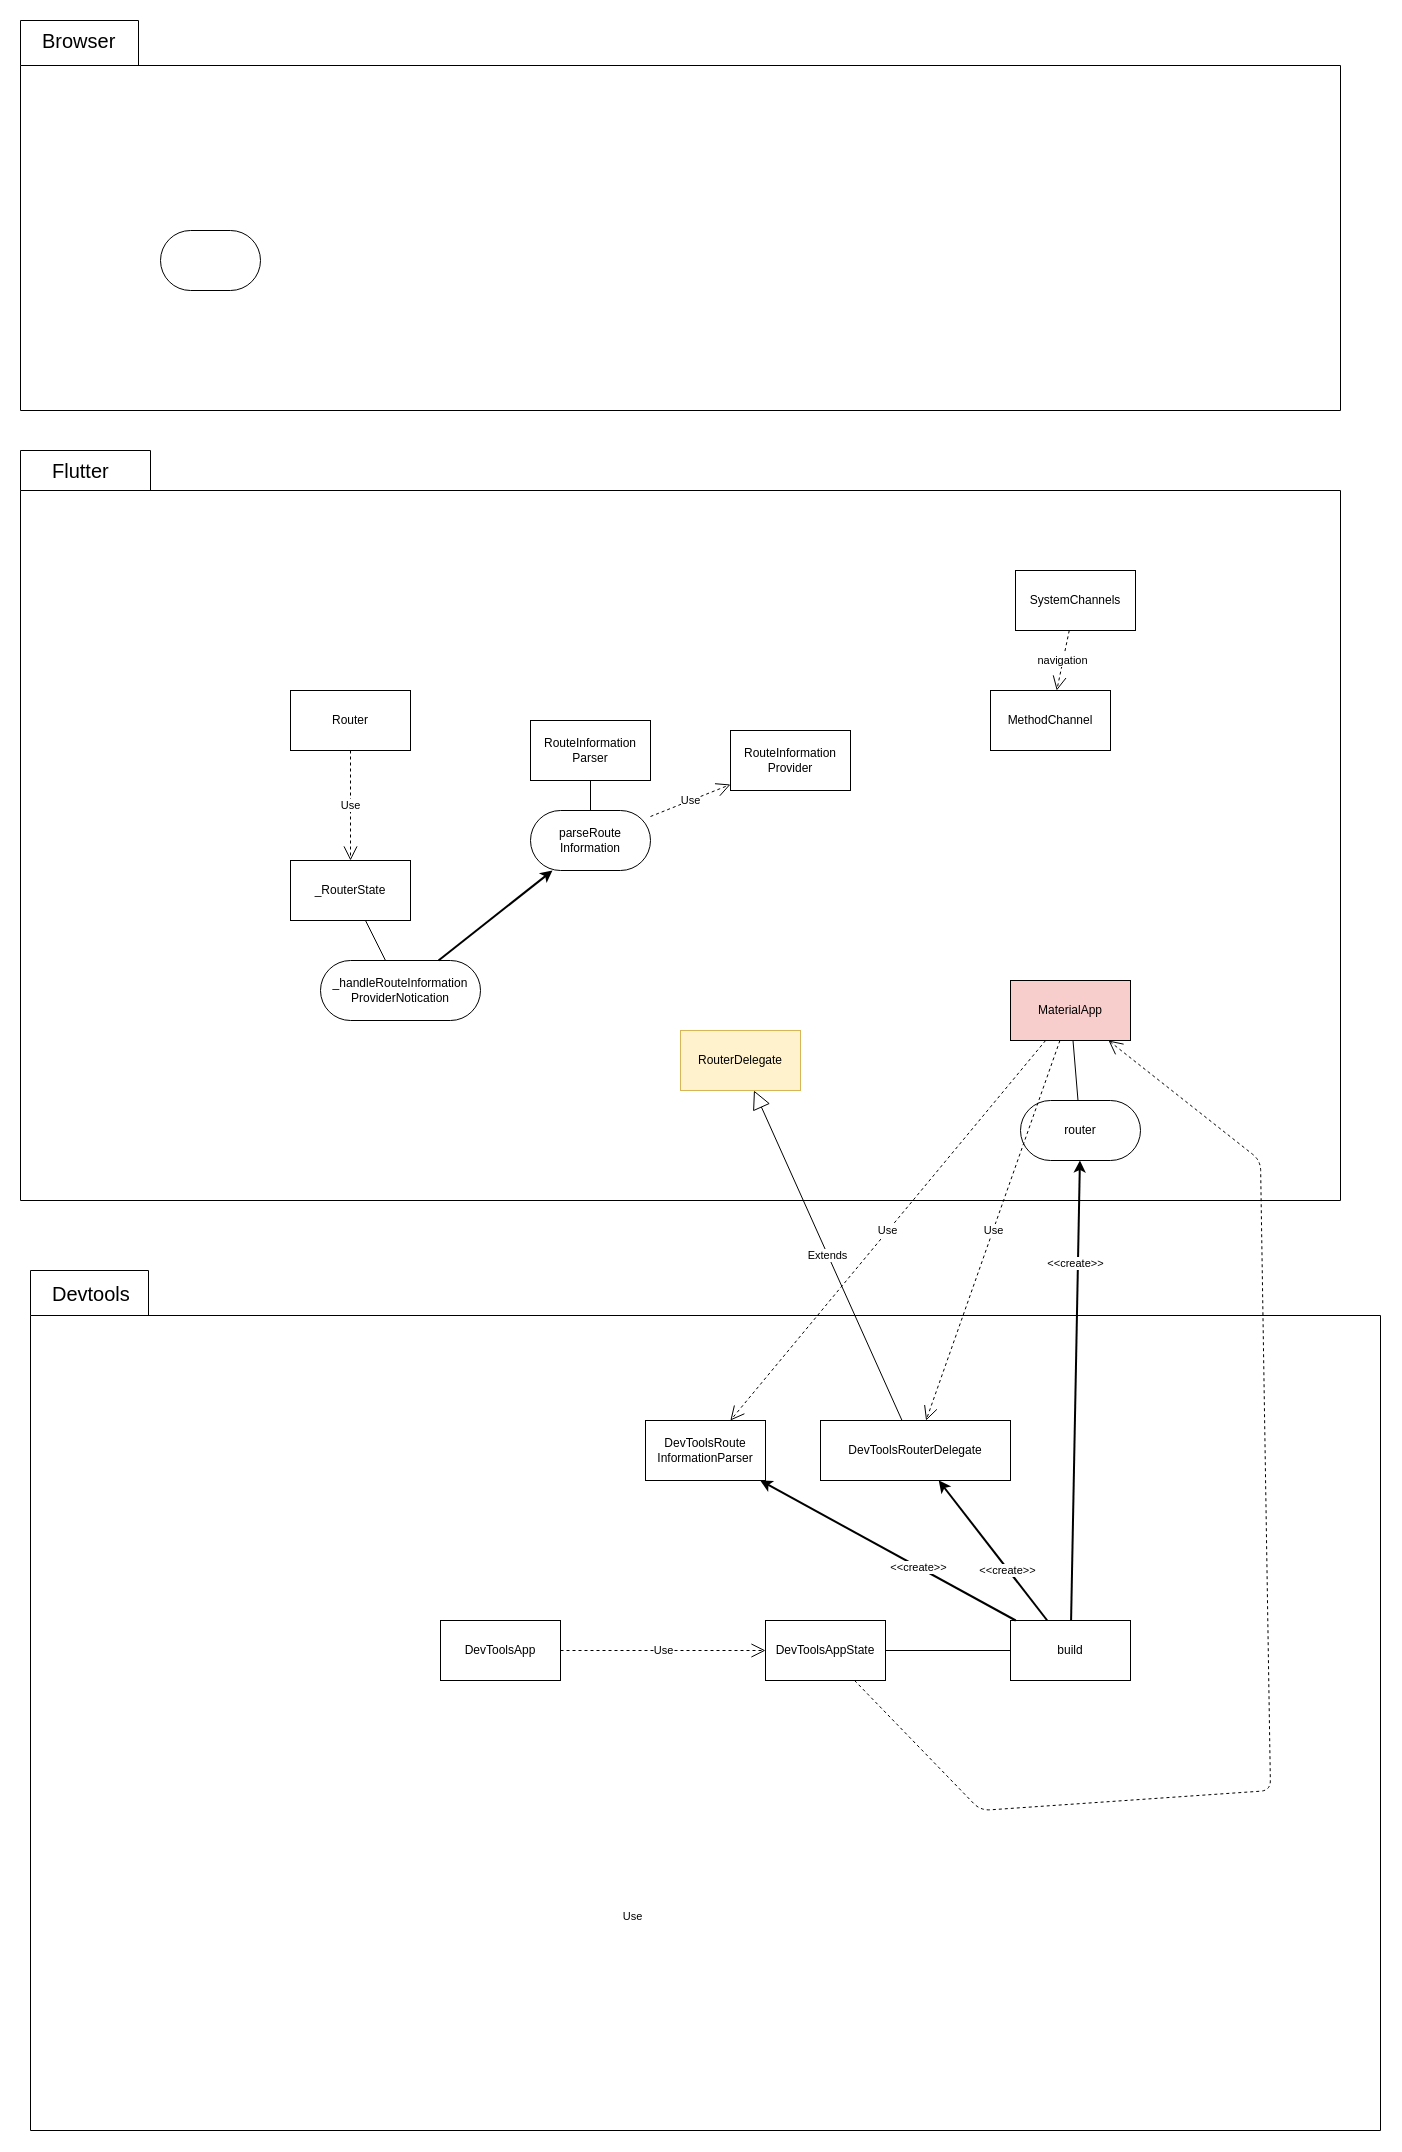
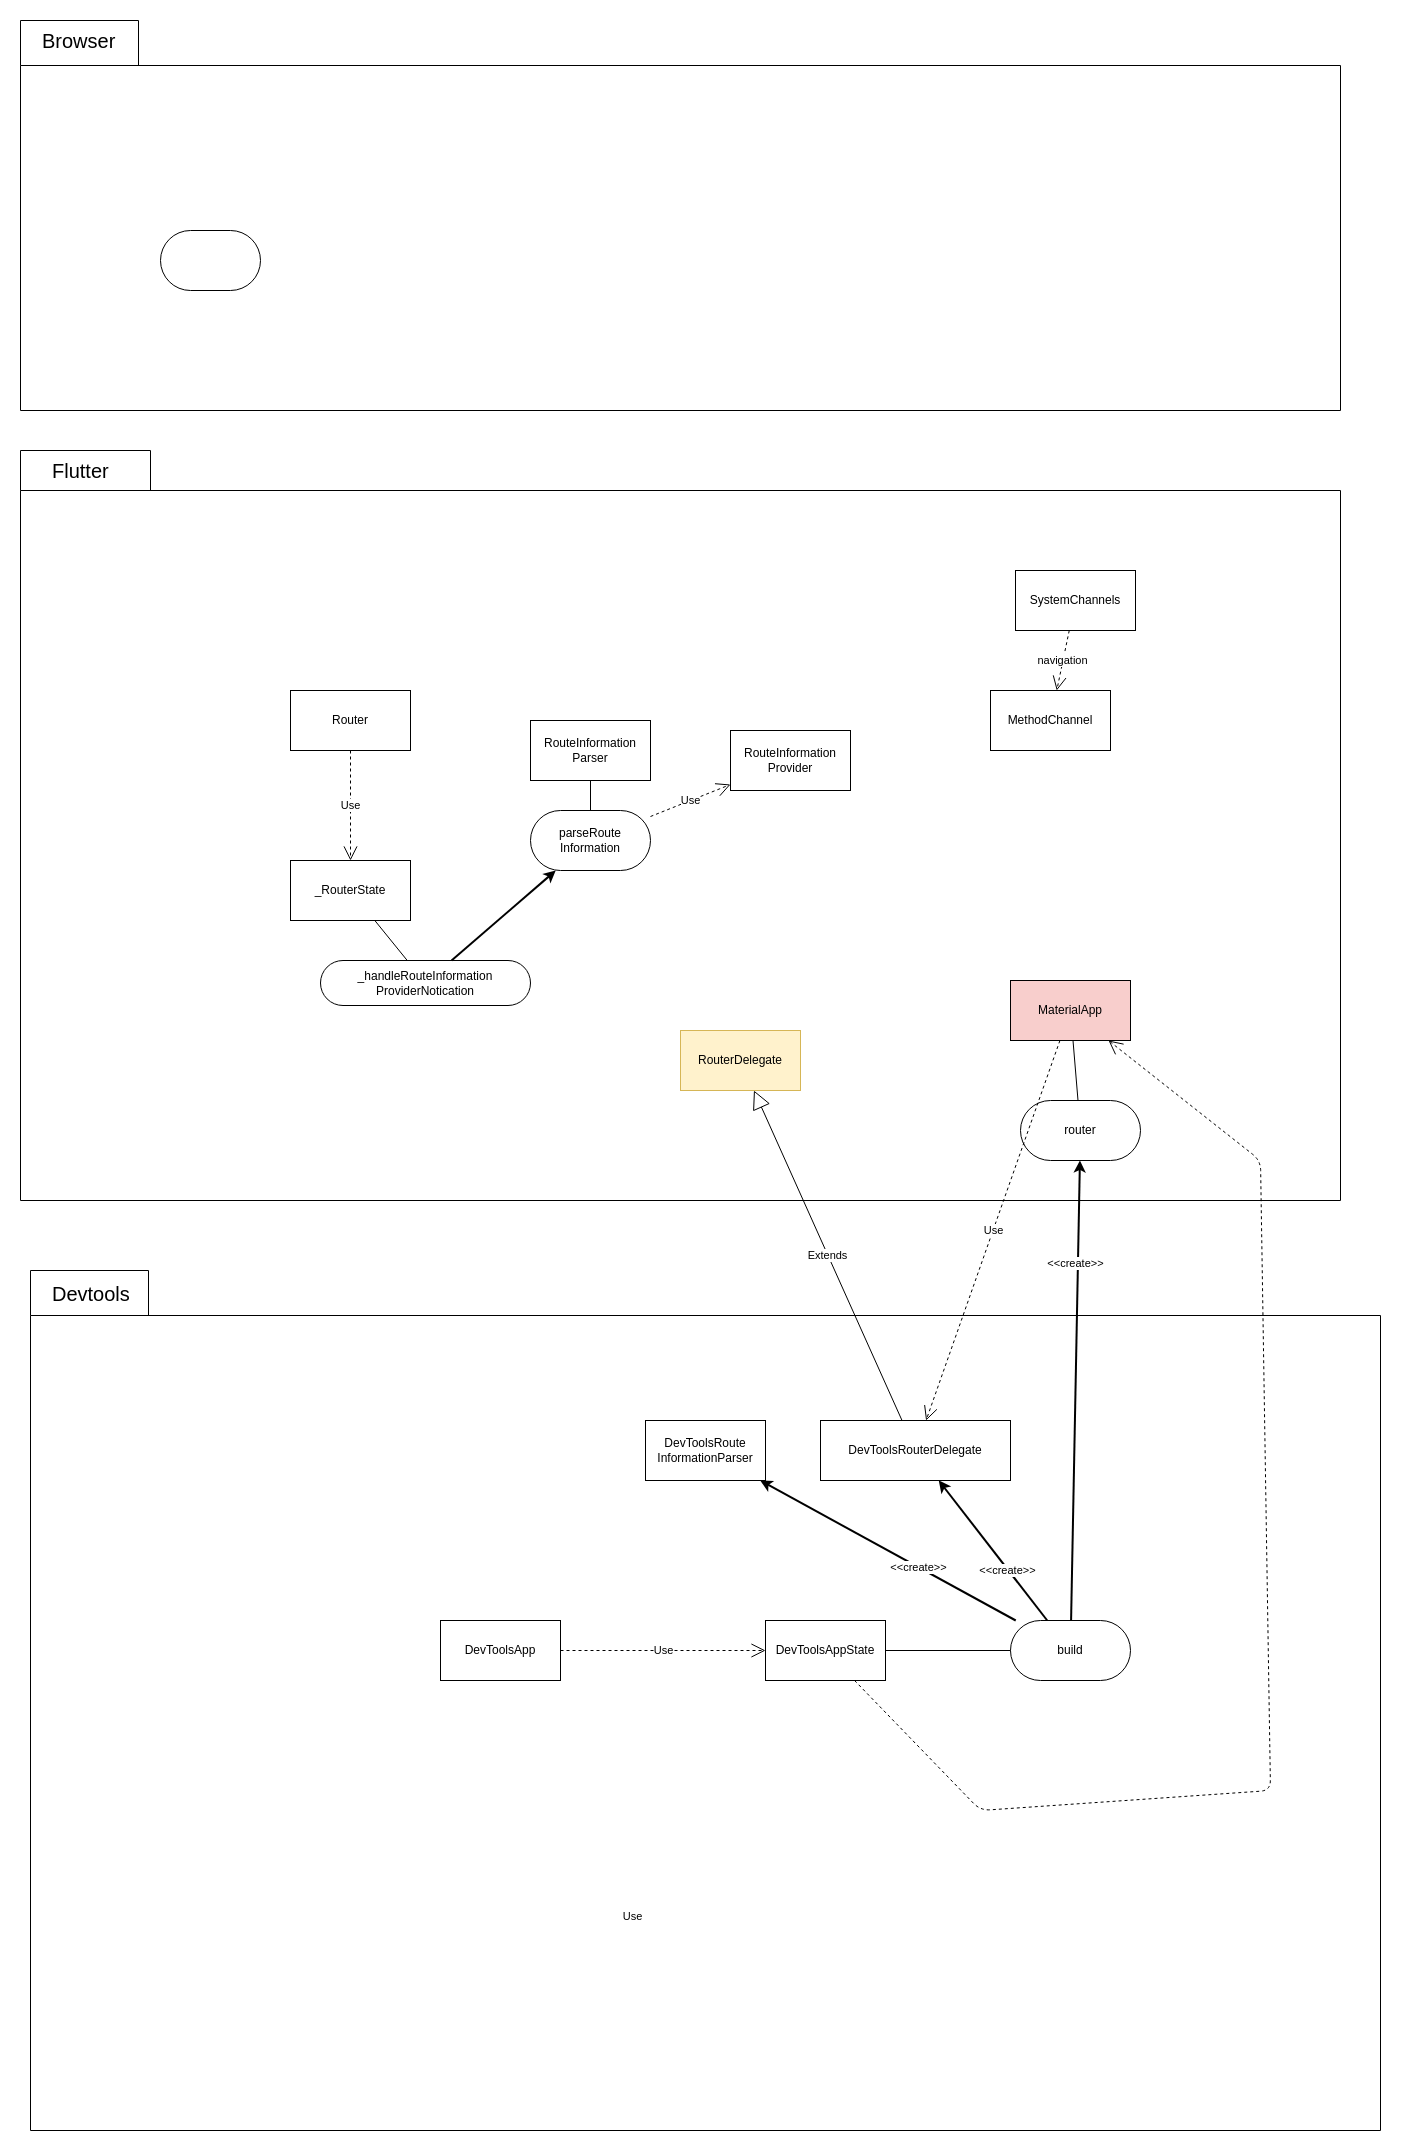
- <mxCell id="7" value="_handleRouteInformation&lt;br&gt;ProviderNotication" style="rounded=1;whiteSpace=wrap;html=1;arcSize=50;" parent="1" vertex="1"><mxGeometry x="320" y="960" width="160" height="60" as="geometry" /></mxCell>
+ <mxCell id="7" value="_handleRouteInformation&lt;br&gt;ProviderNotication" style="rounded=1;whiteSpace=wrap;html=1;arcSize=50;" parent="1" vertex="1"><mxGeometry x="320" y="960" width="210" height="45" as="geometry" /></mxCell>
- <mxCell id="42" value="Use" style="endArrow=open;endSize=12;dashed=1;html=1;" edge="1" parent="1" source="31" target="38"><mxGeometry width="160" relative="1" as="geometry"><mxPoint x="890" y="1200" as="sourcePoint" /><mxPoint x="890" y="1310" as="targetPoint" /></mxGeometry></mxCell>
- <mxCell id="29" value="build" style="whiteSpace=wrap;html=1;arcSize=50;rounded=0;" vertex="1" parent="1"><mxGeometry x="1010" y="1620" width="120" height="60" as="geometry" /></mxCell>
+ <mxCell id="29" value="build" style="rounded=1;whiteSpace=wrap;html=1;arcSize=50;" vertex="1" parent="1"><mxGeometry x="1010" y="1620" width="120" height="60" as="geometry" /></mxCell>
